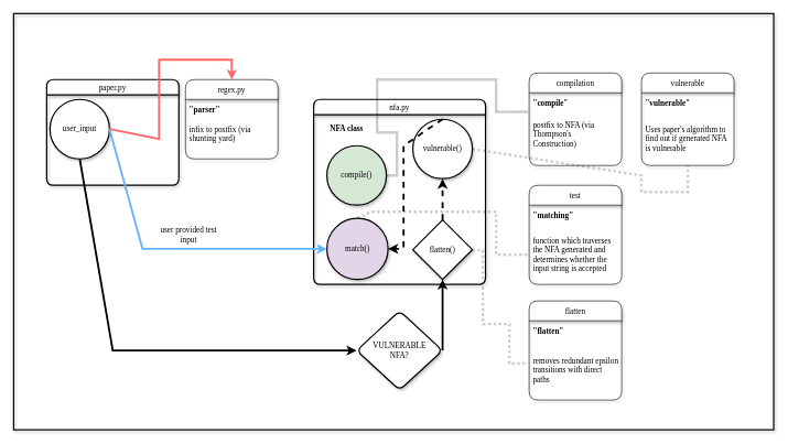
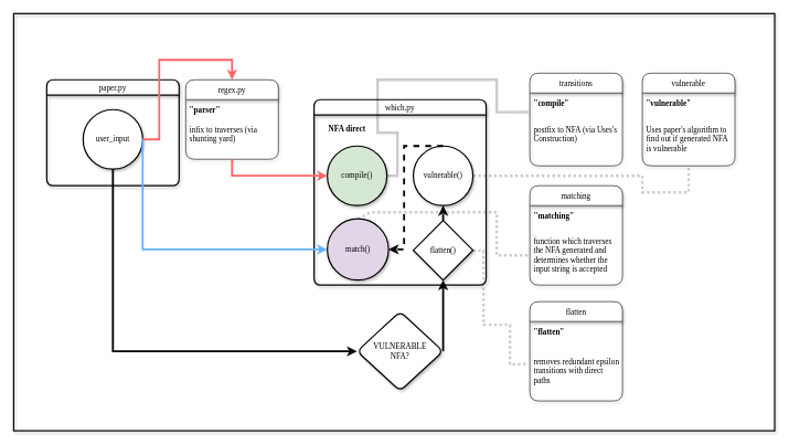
- <mxCell id="22" value="compilation" style="swimlane;fontStyle=0;childLayout=stackLayout;horizontal=1;startSize=30;horizontalStack=0;resizeParent=1;resizeParentMax=0;resizeLast=0;collapsible=1;marginBottom=0;rounded=1;glass=0;shadow=1;fontFamily=Garamond;" vertex="1" parent="1"><mxGeometry x="800" y="110" width="140" height="140" as="geometry" /></mxCell>
+ <mxCell id="22" value="transitions" style="swimlane;fontStyle=0;childLayout=stackLayout;horizontal=1;startSize=30;horizontalStack=0;resizeParent=1;resizeParentMax=0;resizeLast=0;collapsible=1;marginBottom=0;rounded=1;glass=0;shadow=1;fontFamily=Garamond;" vertex="1" parent="1"><mxGeometry x="800" y="110" width="140" height="140" as="geometry" /></mxCell>
- <mxCell id="5" value="nfa.py" style="swimlane;rounded=1;shadow=1;glass=0;fontFamily=Garamond;strokeWidth=2;fontStyle=0" vertex="1" parent="1"><mxGeometry x="474" y="150" width="260" height="280" as="geometry" /></mxCell>
+ <mxCell id="5" value="which.py" style="swimlane;rounded=1;shadow=1;glass=0;fontFamily=Garamond;strokeWidth=2;fontStyle=0" vertex="1" parent="1"><mxGeometry x="474" y="150" width="260" height="280" as="geometry" /></mxCell>
- <mxCell id="15" value="user_input" style="ellipse;whiteSpace=wrap;html=1;aspect=fixed;rounded=1;shadow=1;glass=0;fontFamily=Garamond;strokeWidth=2;" vertex="1" parent="14"><mxGeometry x="5" y="30" width="90" height="90" as="geometry" /></mxCell>
+ <mxCell id="15" value="user_input" style="ellipse;whiteSpace=wrap;html=1;aspect=fixed;rounded=1;shadow=1;glass=0;fontFamily=Garamond;strokeWidth=2;" vertex="1" parent="14"><mxGeometry x="55" y="45" width="90" height="90" as="geometry" /></mxCell>
- <mxCell id="9" value="&lt;b&gt;NFA class&lt;/b&gt;" style="text;html=1;strokeColor=none;fillColor=none;align=center;verticalAlign=middle;whiteSpace=wrap;rounded=0;shadow=1;glass=0;fontFamily=Garamond;" vertex="1" parent="5"><mxGeometry y="30" width="100" height="30" as="geometry" /></mxCell>
+ <mxCell id="9" value="&lt;b&gt;NFA direct&lt;/b&gt;" style="text;html=1;strokeColor=none;fillColor=none;align=center;verticalAlign=middle;whiteSpace=wrap;rounded=0;shadow=1;glass=0;fontFamily=Garamond;" vertex="1" parent="5"><mxGeometry y="30" width="100" height="30" as="geometry" /></mxCell>
- <mxCell id="4" value="infix to postfix (via shunting yard)&#10;" style="text;strokeColor=none;fillColor=none;align=left;verticalAlign=middle;spacingLeft=4;spacingRight=4;overflow=hidden;points=[[0,0.5],[1,0.5]];portConstraint=eastwest;rotatable=0;fontFamily=Garamond;whiteSpace=wrap;" vertex="1" parent="2"><mxGeometry y="60" width="140" height="60" as="geometry" /></mxCell>
+ <mxCell id="4" value="infix to traverses (via shunting yard)&#10;" style="text;strokeColor=none;fillColor=none;align=left;verticalAlign=middle;spacingLeft=4;spacingRight=4;overflow=hidden;points=[[0,0.5],[1,0.5]];portConstraint=eastwest;rotatable=0;fontFamily=Garamond;whiteSpace=wrap;" vertex="1" parent="2"><mxGeometry y="60" width="140" height="60" as="geometry" /></mxCell>
- <mxCell id="24" value="postfix to NFA (via Thompson's  Construction)&#10;" style="text;strokeColor=none;fillColor=none;align=left;verticalAlign=middle;spacingLeft=4;spacingRight=4;overflow=hidden;points=[[0,0.5],[1,0.5]];portConstraint=eastwest;rotatable=0;fontFamily=Garamond;whiteSpace=wrap;" vertex="1" parent="22"><mxGeometry y="60" width="140" height="80" as="geometry" /></mxCell>
+ <mxCell id="24" value="postfix to NFA (via Uses's  Construction)&#10;" style="text;strokeColor=none;fillColor=none;align=left;verticalAlign=middle;spacingLeft=4;spacingRight=4;overflow=hidden;points=[[0,0.5],[1,0.5]];portConstraint=eastwest;rotatable=0;fontFamily=Garamond;whiteSpace=wrap;" vertex="1" parent="22"><mxGeometry y="60" width="140" height="80" as="geometry" /></mxCell>
- <mxCell id="7" value="vulnerable()" style="ellipse;whiteSpace=wrap;html=1;aspect=fixed;rounded=1;shadow=1;glass=0;fontFamily=Garamond;strokeWidth=2;" vertex="1" parent="5"><mxGeometry x="150" y="30" width="90" height="90" as="geometry" /></mxCell>
+ <mxCell id="7" value="vulnerable()" style="ellipse;whiteSpace=wrap;html=1;aspect=fixed;rounded=1;shadow=1;glass=0;fontFamily=Garamond;strokeWidth=2;" vertex="1" parent="5"><mxGeometry x="150" y="70" width="90" height="90" as="geometry" /></mxCell>
+ <mxCell id="13" value="" style="endArrow=classic;html=1;rounded=0;fontFamily=Garamond;exitX=0.5;exitY=1;exitDx=0;exitDy=0;entryX=0;entryY=0.5;entryDx=0;entryDy=0;strokeWidth=3;strokeColor=#FF6666;" edge="1" parent="1" source="2" target="6"><mxGeometry width="50" height="50" relative="1" as="geometry"><mxPoint x="580" y="390" as="sourcePoint" /><mxPoint x="630" y="340" as="targetPoint" /><Array as="points"><mxPoint x="350" y="265" /></Array></mxGeometry></mxCell>
- <mxCell id="26" value="test" style="swimlane;fontStyle=0;childLayout=stackLayout;horizontal=1;startSize=30;horizontalStack=0;resizeParent=1;resizeParentMax=0;resizeLast=0;collapsible=1;marginBottom=0;rounded=1;glass=0;shadow=1;fontFamily=Garamond;" vertex="1" parent="1"><mxGeometry x="800" y="280" width="140" height="150" as="geometry" /></mxCell>
+ <mxCell id="26" value="matching" style="swimlane;fontStyle=0;childLayout=stackLayout;horizontal=1;startSize=30;horizontalStack=0;resizeParent=1;resizeParentMax=0;resizeLast=0;collapsible=1;marginBottom=0;rounded=1;glass=0;shadow=1;fontFamily=Garamond;" vertex="1" parent="1"><mxGeometry x="800" y="280" width="140" height="150" as="geometry" /></mxCell>
- <mxCell id="19" value="user provided test input" style="text;html=1;strokeColor=none;fillColor=none;align=center;verticalAlign=middle;whiteSpace=wrap;rounded=0;shadow=1;glass=0;fontFamily=Garamond;fontSize=12;" vertex="1" parent="1"><mxGeometry x="230" y="340" width="110" height="30" as="geometry" /></mxCell>
